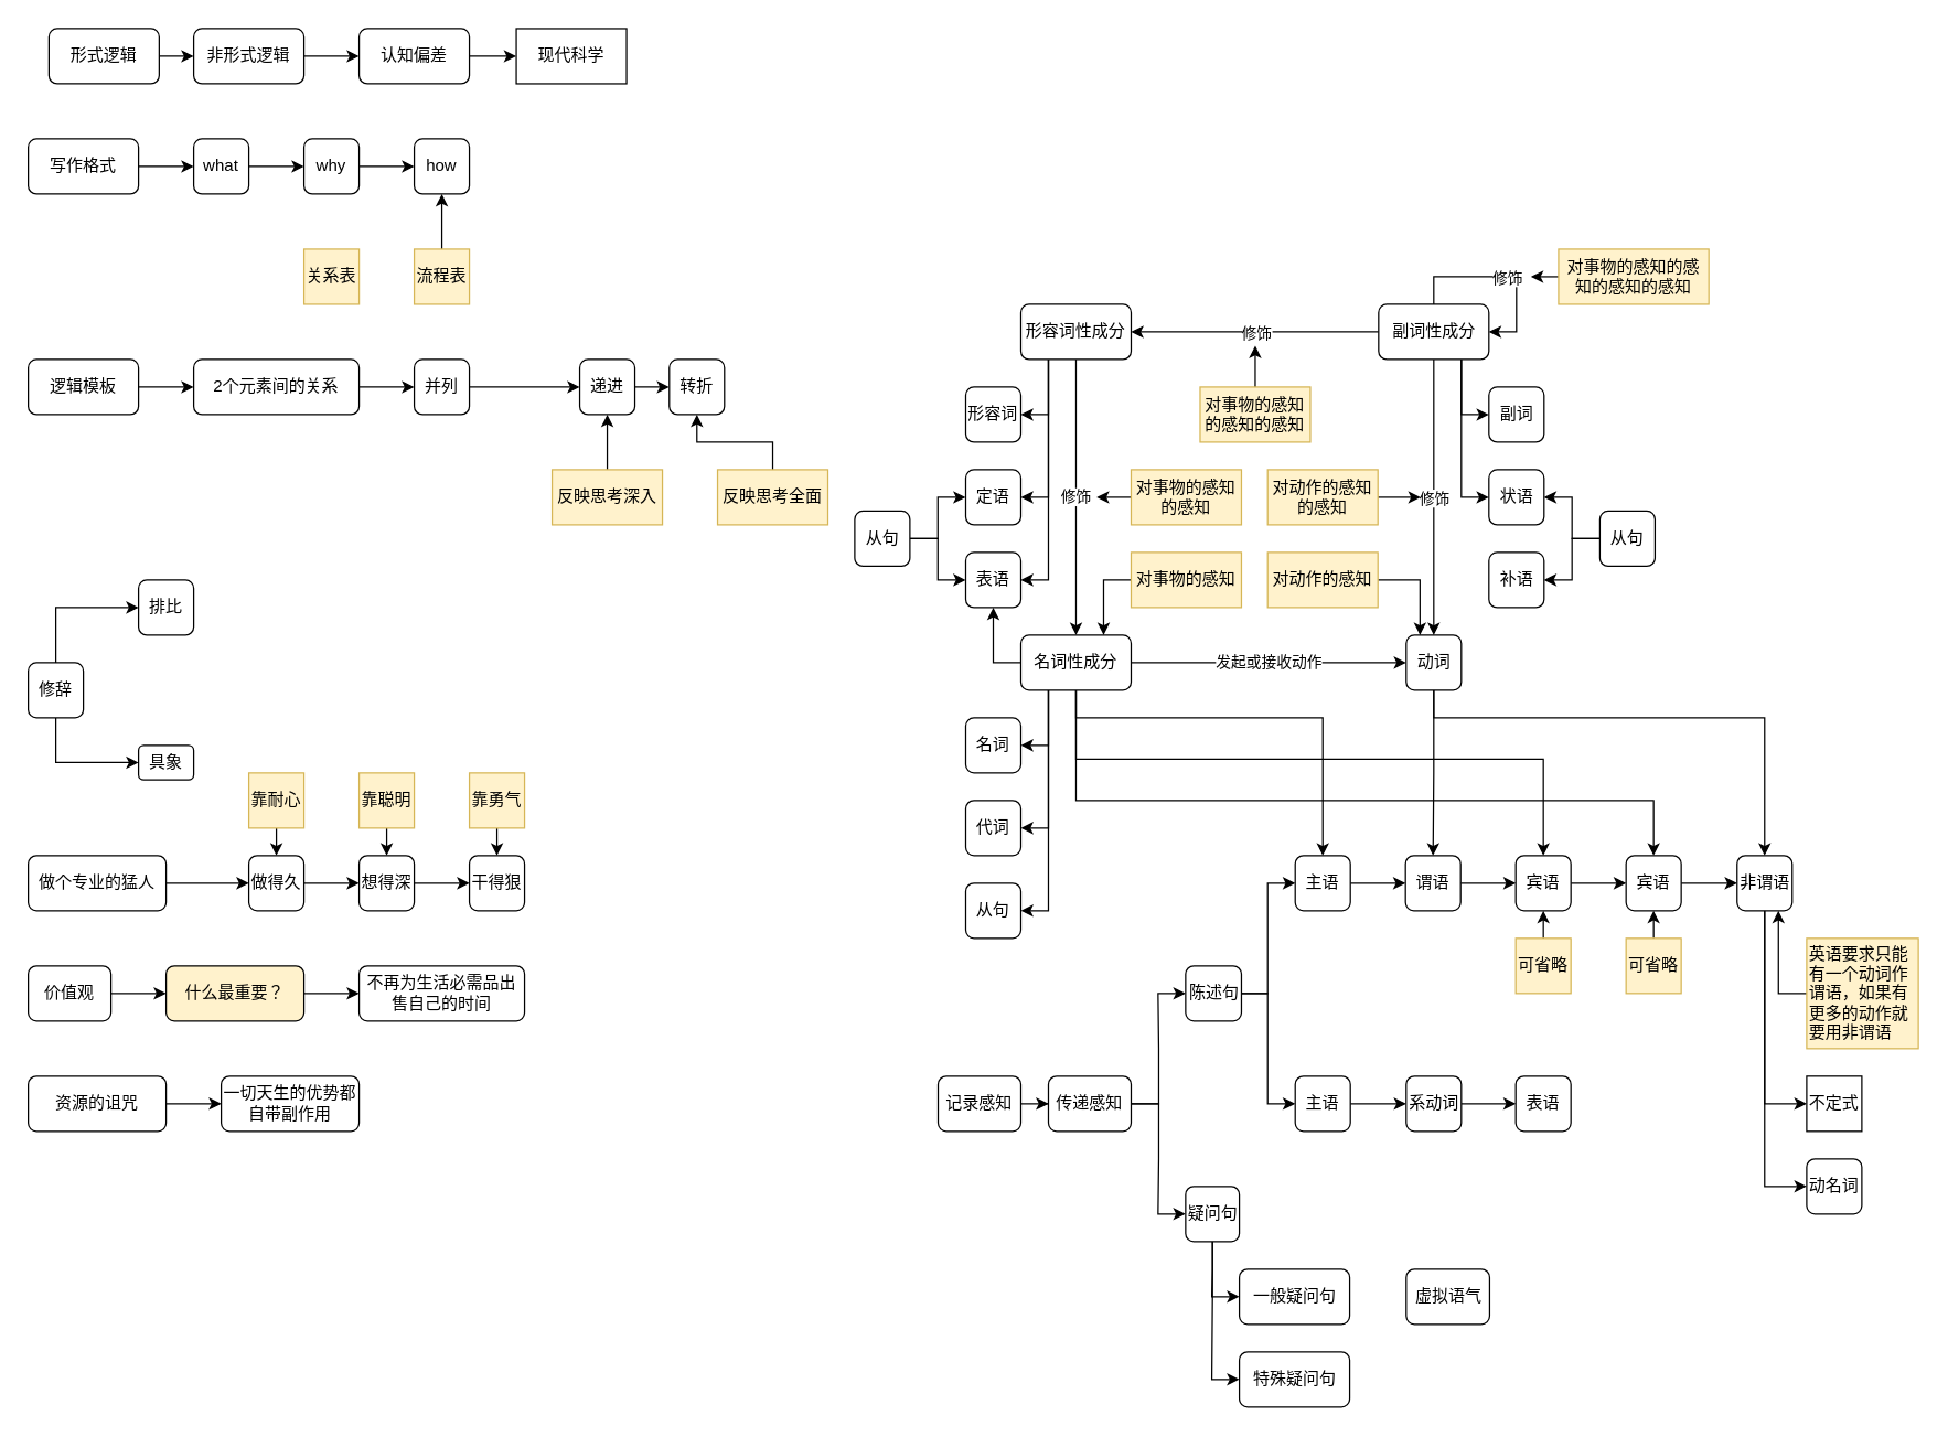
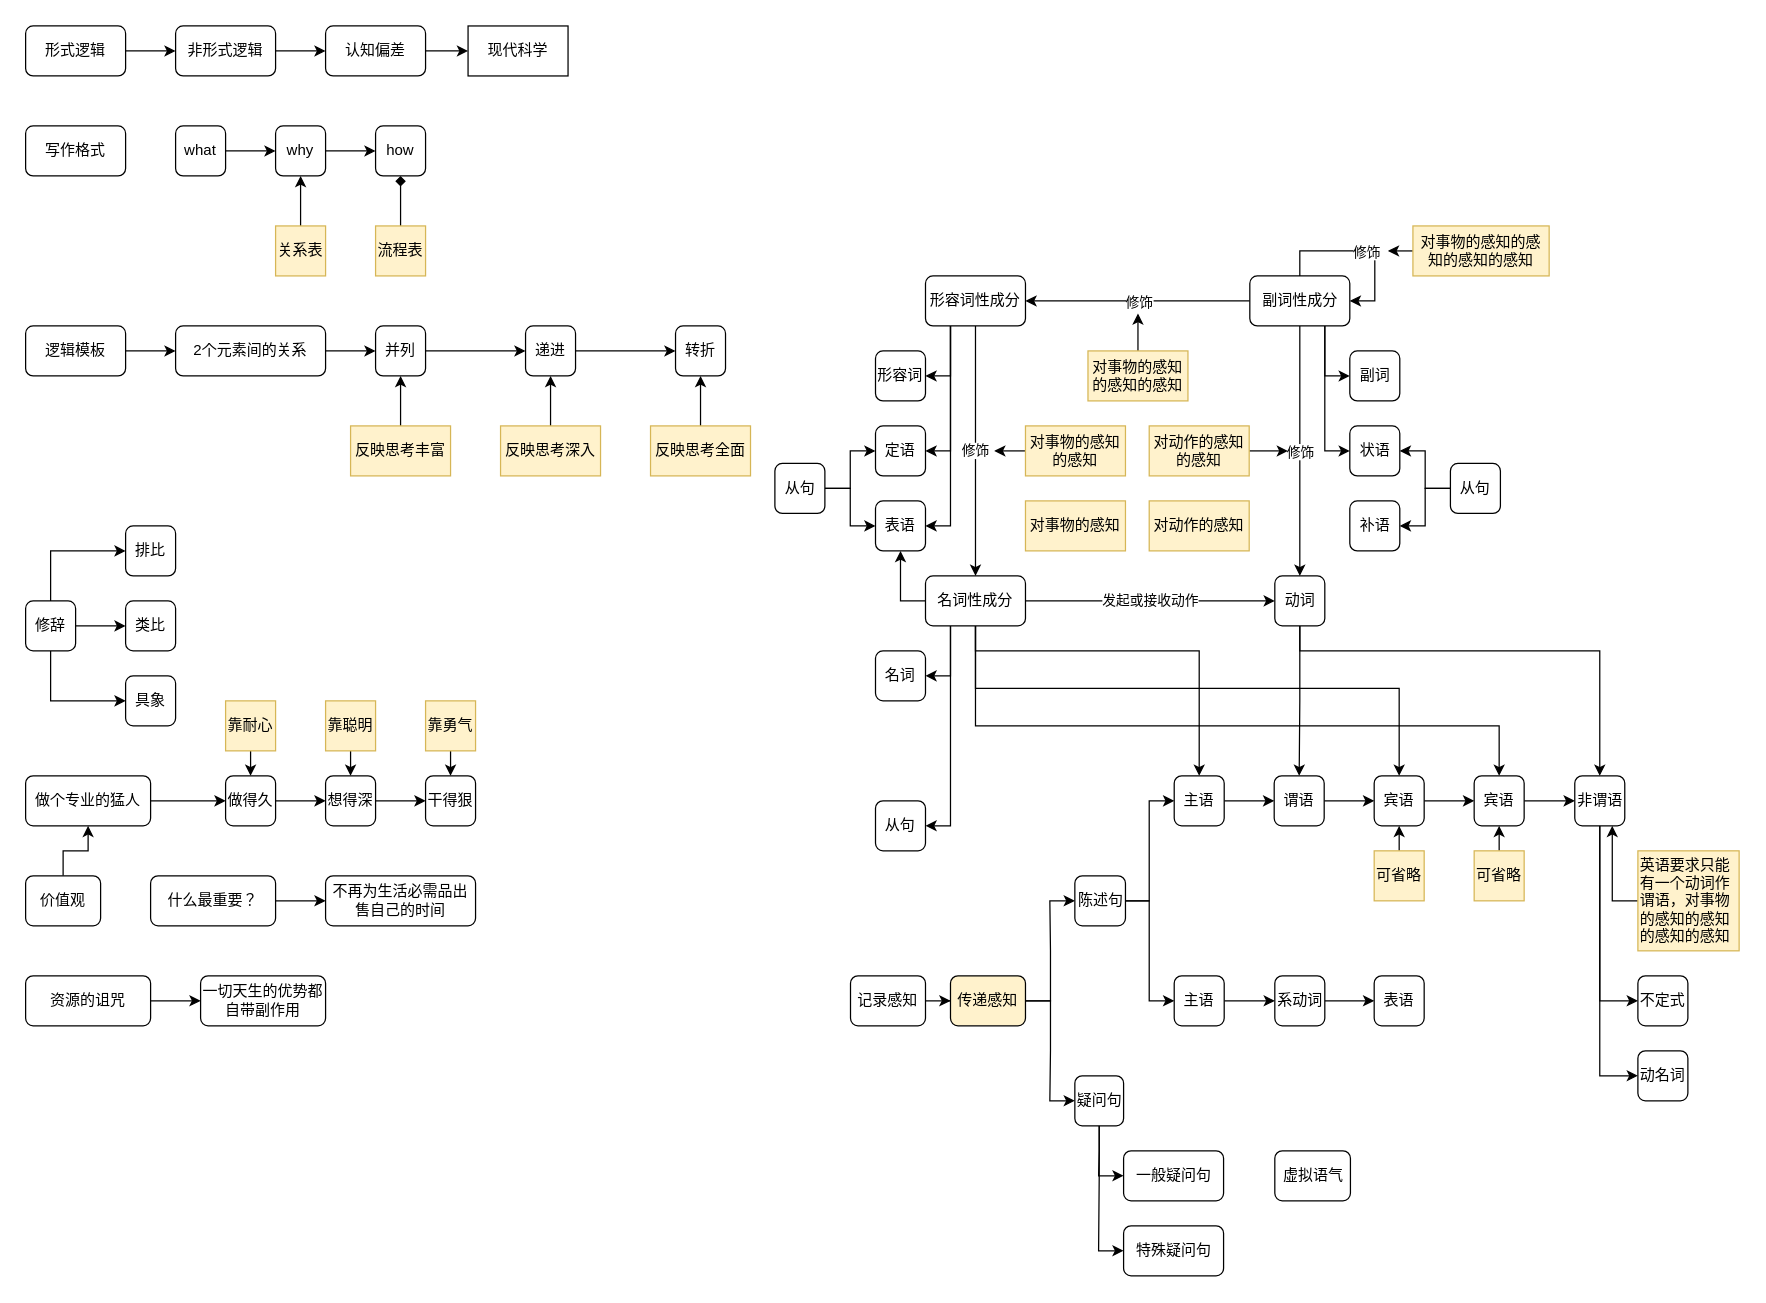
- <mxCell id="40" value="形式逻辑" style="rounded=1;whiteSpace=wrap;html=1;" parent="1" vertex="1"><mxGeometry x="35" y="20" width="80" height="40" as="geometry" /></mxCell>
+ <mxCell id="40" value="形式逻辑" style="rounded=1;whiteSpace=wrap;html=1;" parent="1" vertex="1"><mxGeometry x="20" y="20" width="80" height="40" as="geometry" /></mxCell>
- <mxCell id="13" value="" style="edgeStyle=orthogonalEdgeStyle;rounded=0;orthogonalLoop=1;jettySize=auto;html=1;" parent="1" source="14" target="16" edge="1"><mxGeometry relative="1" as="geometry" /></mxCell>
- <mxCell id="24" value="" style="edgeStyle=orthogonalEdgeStyle;rounded=0;orthogonalLoop=1;jettySize=auto;html=1;" parent="1" source="25" target="19" edge="1"><mxGeometry relative="1" as="geometry" /></mxCell>
+ <mxCell id="24" value="" style="edgeStyle=orthogonalEdgeStyle;rounded=0;orthogonalLoop=1;jettySize=auto;html=1;endArrow=diamond;" parent="1" source="25" target="19" edge="1"><mxGeometry relative="1" as="geometry" /></mxCell>
+ <mxCell id="22" value="" style="edgeStyle=orthogonalEdgeStyle;rounded=0;orthogonalLoop=1;jettySize=auto;html=1;" parent="1" source="23" target="18" edge="1"><mxGeometry relative="1" as="geometry" /></mxCell>
- <mxCell id="6" value="转折" style="rounded=1;whiteSpace=wrap;html=1;" parent="1" vertex="1"><mxGeometry x="485" y="260" width="40" height="40" as="geometry" /></mxCell>
+ <mxCell id="6" value="转折" style="rounded=1;whiteSpace=wrap;html=1;" parent="1" vertex="1"><mxGeometry x="540" y="260" width="40" height="40" as="geometry" /></mxCell>
+ <mxCell id="7" value="" style="edgeStyle=orthogonalEdgeStyle;rounded=0;orthogonalLoop=1;jettySize=auto;html=1;" parent="1" source="8" target="3" edge="1"><mxGeometry relative="1" as="geometry" /></mxCell>
+ <mxCell id="8" value="反映思考丰富" style="text;html=1;align=center;verticalAlign=middle;whiteSpace=wrap;rounded=0;fillColor=#fff2cc;strokeColor=#d6b656;" parent="1" vertex="1"><mxGeometry x="280" y="340" width="80" height="40" as="geometry" /></mxCell>
- <mxCell id="28" style="edgeStyle=orthogonalEdgeStyle;rounded=0;orthogonalLoop=1;jettySize=auto;html=1;exitX=1;exitY=0.5;exitDx=0;exitDy=0;entryX=0.25;entryY=0;entryDx=0;entryDy=0;" parent="1" source="29" target="135" edge="1"><mxGeometry relative="1" as="geometry" /></mxCell>
- <mxCell id="26" style="edgeStyle=orthogonalEdgeStyle;rounded=0;orthogonalLoop=1;jettySize=auto;html=1;exitX=0;exitY=0.5;exitDx=0;exitDy=0;entryX=0.75;entryY=0;entryDx=0;entryDy=0;" parent="1" source="27" target="118" edge="1"><mxGeometry relative="1" as="geometry" /></mxCell>
+ <mxCell id="54" value="" style="edgeStyle=orthogonalEdgeStyle;rounded=0;orthogonalLoop=1;jettySize=auto;html=1;" parent="1" source="55" target="57" edge="1"><mxGeometry relative="1" as="geometry" /></mxCell>
+ <mxCell id="57" value="类比" style="rounded=1;whiteSpace=wrap;html=1;" parent="1" vertex="1"><mxGeometry x="100" y="480" width="40" height="40" as="geometry" /></mxCell>
- <mxCell id="58" value="具象" style="rounded=1;whiteSpace=wrap;html=1;" parent="1" vertex="1"><mxGeometry x="100" y="540" width="40" height="25" as="geometry" /></mxCell>
+ <mxCell id="58" value="具象" style="rounded=1;whiteSpace=wrap;html=1;" parent="1" vertex="1"><mxGeometry x="100" y="540" width="40" height="40" as="geometry" /></mxCell>
- <mxCell id="105" value="代词" style="rounded=1;whiteSpace=wrap;html=1;" parent="1" vertex="1"><mxGeometry x="700" y="580" width="40" height="40" as="geometry" /></mxCell>
- <mxCell id="99" value="" style="edgeStyle=orthogonalEdgeStyle;rounded=0;orthogonalLoop=1;jettySize=auto;html=1;entryX=1;entryY=0.5;entryDx=0;entryDy=0;exitX=0.25;exitY=1;exitDx=0;exitDy=0;" parent="1" source="118" target="105" edge="1"><mxGeometry relative="1" as="geometry"><mxPoint x="820" y="440" as="sourcePoint" /></mxGeometry></mxCell>
- <mxCell id="66" value="" style="edgeStyle=orthogonalEdgeStyle;rounded=0;orthogonalLoop=1;jettySize=auto;html=1;" parent="1" source="67" target="69" edge="1"><mxGeometry relative="1" as="geometry" /></mxCell>
+ <mxCell id="66" value="" style="edgeStyle=orthogonalEdgeStyle;rounded=0;orthogonalLoop=1;jettySize=auto;html=1;" parent="1" source="67" target="60" edge="1"><mxGeometry relative="1" as="geometry" /></mxCell>
- <mxCell id="69" value="什么最重要？" style="rounded=1;whiteSpace=wrap;html=1;fillColor=#fff2cc;" parent="1" vertex="1"><mxGeometry x="120" y="700" width="100" height="40" as="geometry" /></mxCell>
+ <mxCell id="69" value="什么最重要？" style="rounded=1;whiteSpace=wrap;html=1;" parent="1" vertex="1"><mxGeometry x="120" y="700" width="100" height="40" as="geometry" /></mxCell>
- <mxCell id="139" value="英语要求只能有一个动词作谓语，如果有更多的动作就要用非谓语" style="text;html=1;align=left;verticalAlign=middle;whiteSpace=wrap;rounded=0;fillColor=#fff2cc;strokeColor=#d6b656;" parent="1" vertex="1"><mxGeometry x="1310" y="680" width="81" height="80" as="geometry" /></mxCell>
+ <mxCell id="139" value="英语要求只能有一个动词作谓语，对事物的感知的感知的感知的感知" style="text;html=1;align=left;verticalAlign=middle;whiteSpace=wrap;rounded=0;fillColor=#fff2cc;strokeColor=#d6b656;" parent="1" vertex="1"><mxGeometry x="1310" y="680" width="81" height="80" as="geometry" /></mxCell>
- <mxCell id="38" value="传递感知" style="rounded=1;whiteSpace=wrap;html=1;" parent="1" vertex="1"><mxGeometry x="760" y="780" width="60" height="40" as="geometry" /></mxCell>
+ <mxCell id="38" value="传递感知" style="rounded=1;whiteSpace=wrap;html=1;fillColor=#fff2cc;" parent="1" vertex="1"><mxGeometry x="760" y="780" width="60" height="40" as="geometry" /></mxCell>
- <mxCell id="97" value="不定式" style="whiteSpace=wrap;html=1;rounded=0;" parent="1" vertex="1"><mxGeometry x="1310" y="780" width="40" height="40" as="geometry" /></mxCell>
+ <mxCell id="97" value="不定式" style="rounded=1;whiteSpace=wrap;html=1;" parent="1" vertex="1"><mxGeometry x="1310" y="780" width="40" height="40" as="geometry" /></mxCell>
